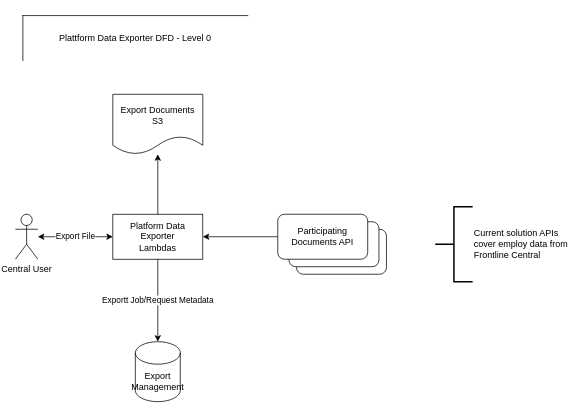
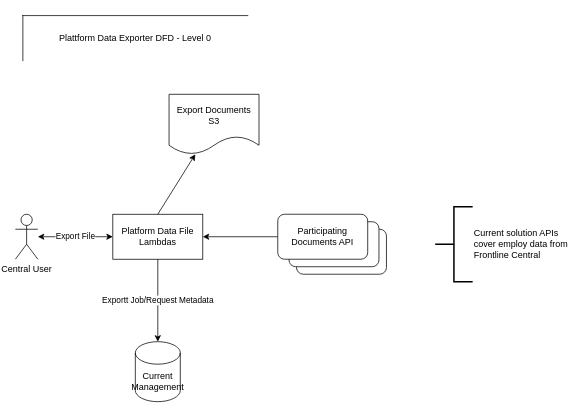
- <mxCell id="5" value="Export Documents&lt;br&gt;S3" style="shape=document;whiteSpace=wrap;html=1;boundedLbl=1;" vertex="1" parent="1"><mxGeometry x="150" y="125" width="120" height="80" as="geometry" /></mxCell>
+ <mxCell id="5" value="Export Documents&lt;br&gt;S3" style="shape=document;whiteSpace=wrap;html=1;boundedLbl=1;" vertex="1" parent="1"><mxGeometry x="225" y="125" width="120" height="80" as="geometry" /></mxCell>
- <mxCell id="3" value="Platform Data Exporter&lt;br&gt;Lambdas" style="rounded=0;whiteSpace=wrap;html=1;" vertex="1" parent="1"><mxGeometry x="150" y="285" width="120" height="60" as="geometry" /></mxCell>
+ <mxCell id="3" value="Platform Data File&lt;br&gt;Lambdas" style="rounded=0;whiteSpace=wrap;html=1;" vertex="1" parent="1"><mxGeometry x="150" y="285" width="120" height="60" as="geometry" /></mxCell>
- <mxCell id="4" value="Export Management" style="shape=cylinder3;whiteSpace=wrap;html=1;boundedLbl=1;backgroundOutline=1;size=15;" vertex="1" parent="1"><mxGeometry x="180" y="455" width="60" height="80" as="geometry" /></mxCell>
+ <mxCell id="4" value="Current Management" style="shape=cylinder3;whiteSpace=wrap;html=1;boundedLbl=1;backgroundOutline=1;size=15;" vertex="1" parent="1"><mxGeometry x="180" y="455" width="60" height="80" as="geometry" /></mxCell>
